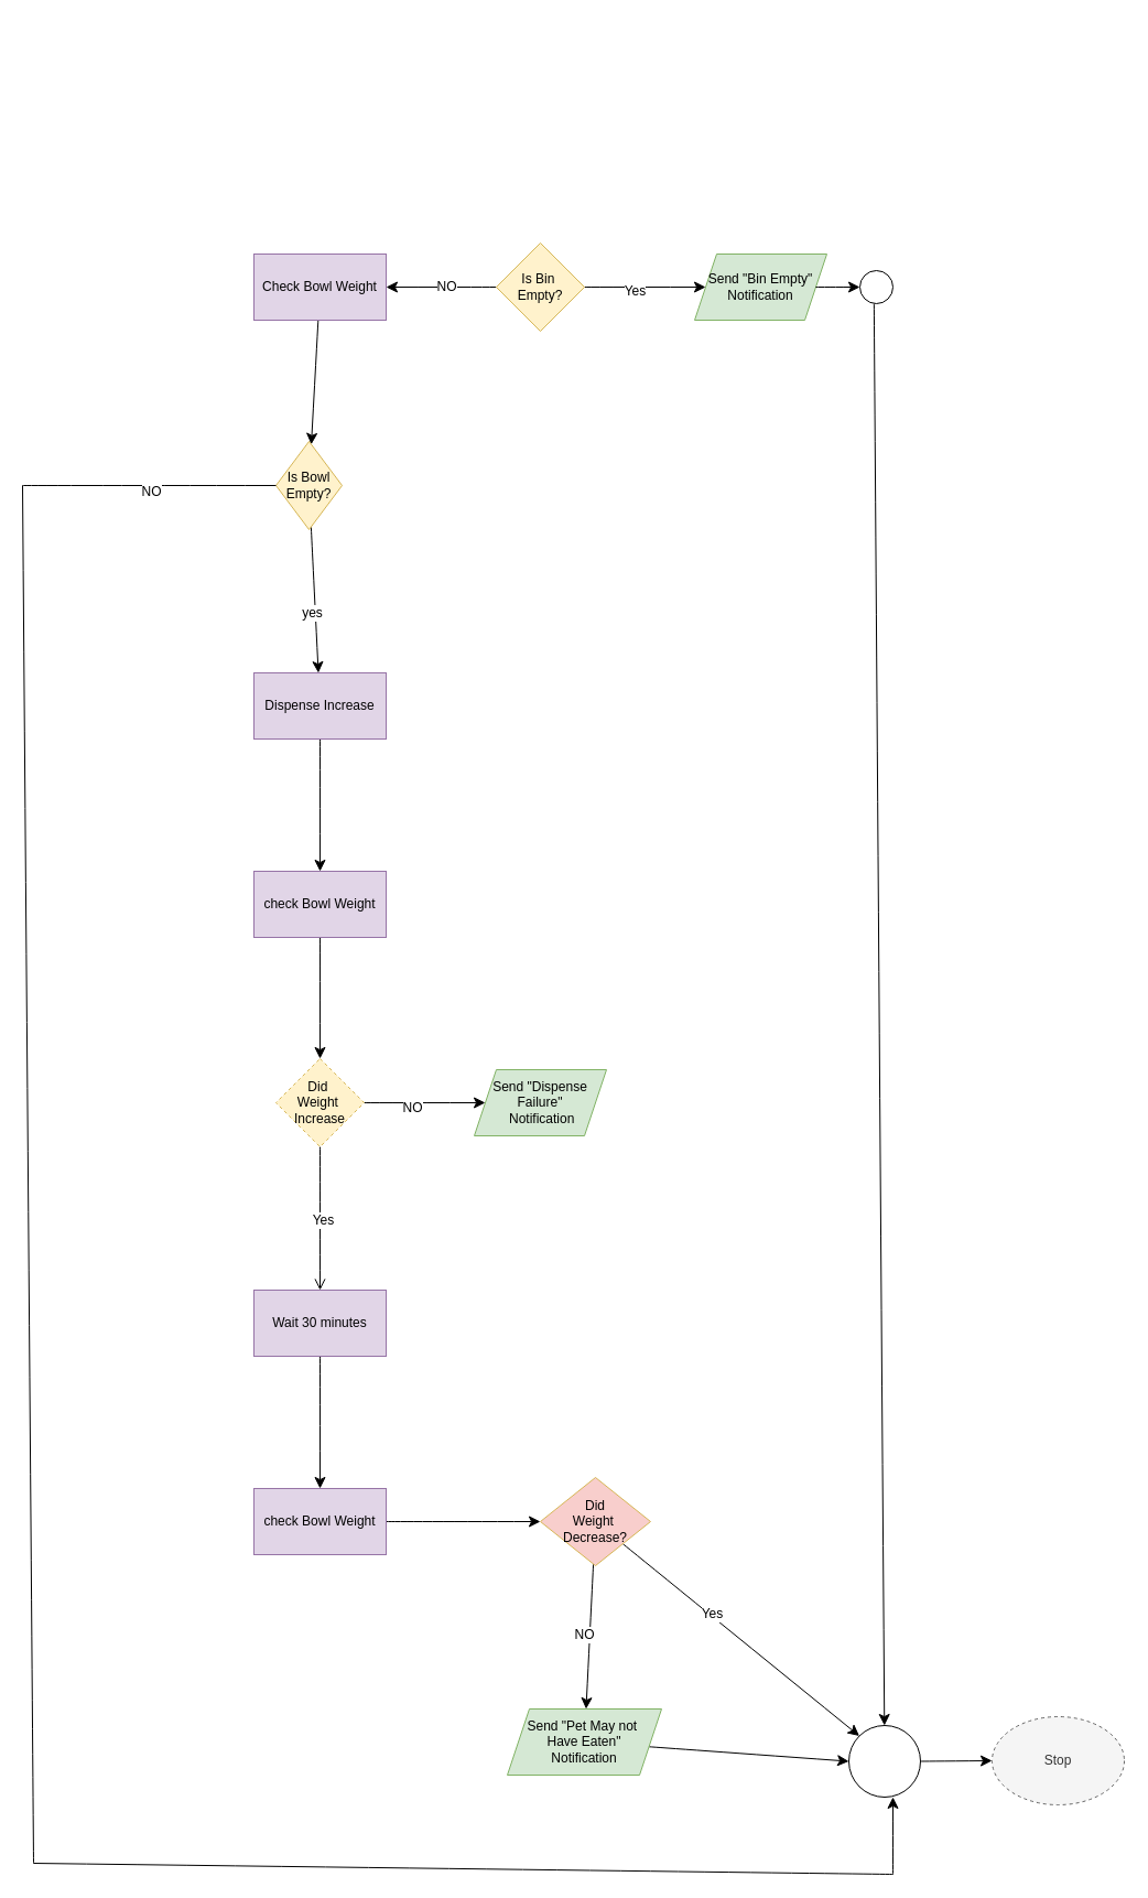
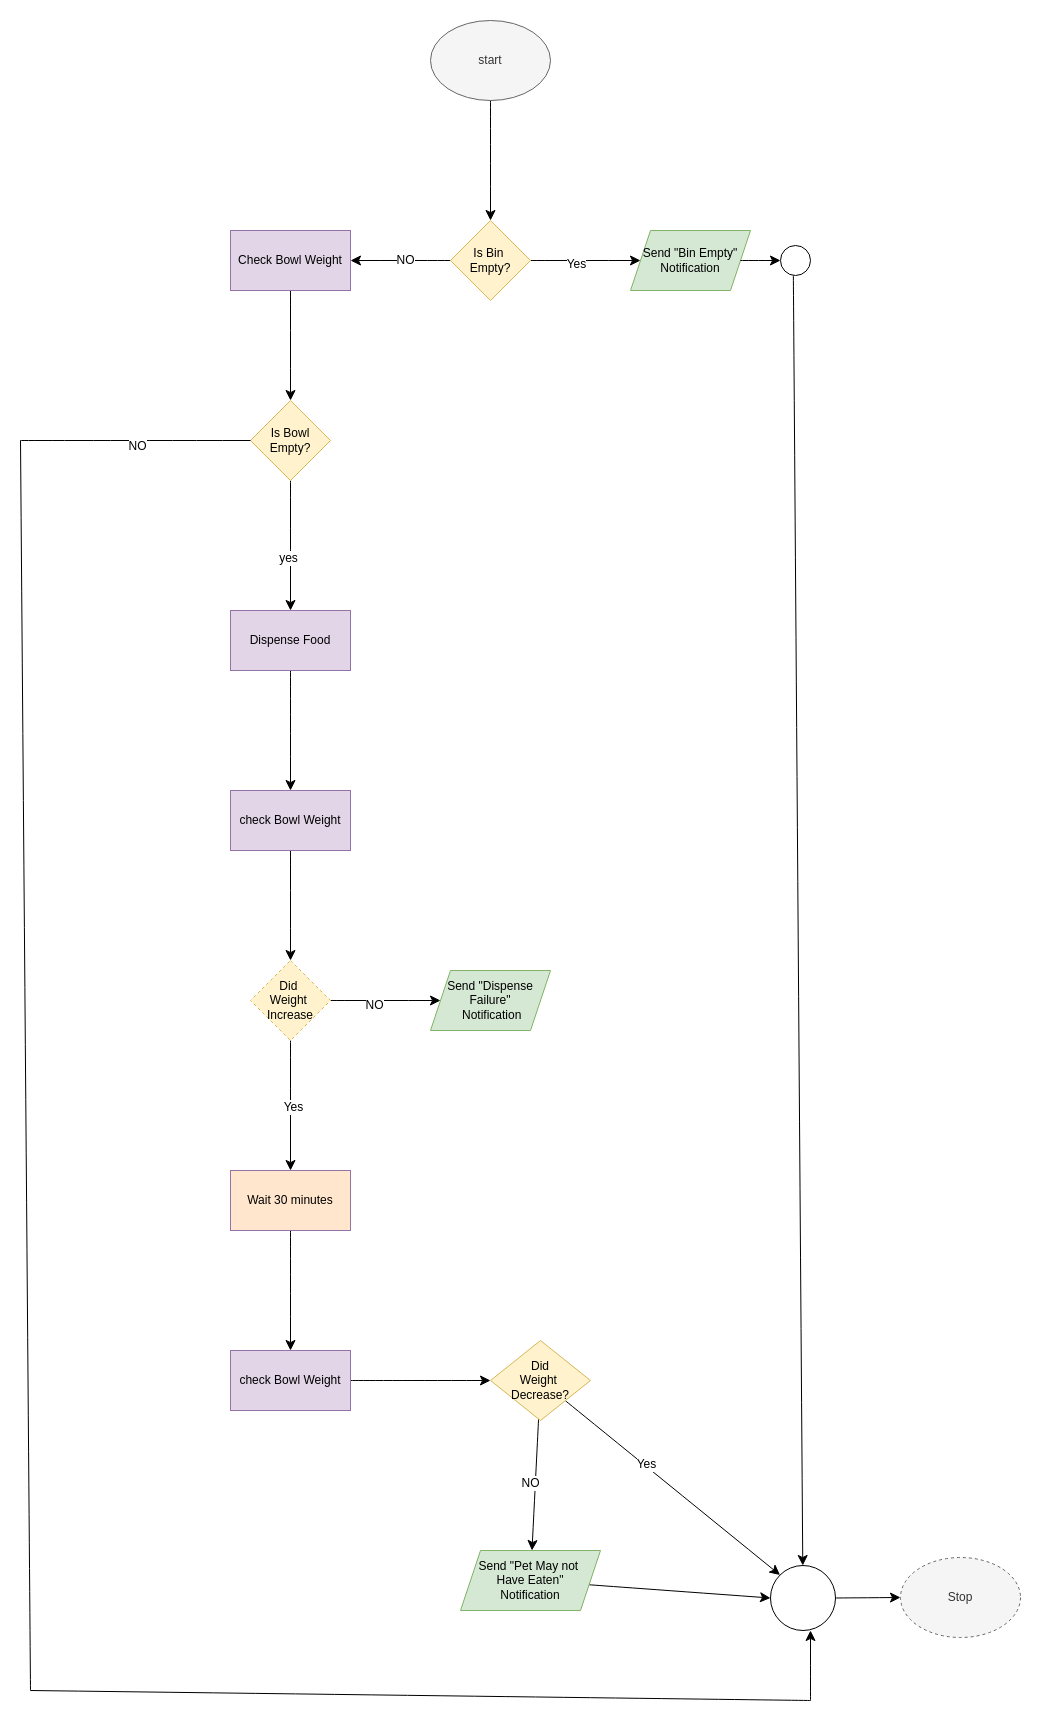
+ <mxCell id="3" value="start" style="ellipse;whiteSpace=wrap;html=1;fillColor=#f5f5f5;fontColor=#333333;strokeColor=#666666;" parent="1" vertex="1"><mxGeometry x="430" y="20" width="120" height="80" as="geometry" /></mxCell>
+ <mxCell id="2" value="" style="edgeStyle=none;curved=1;rounded=0;orthogonalLoop=1;jettySize=auto;html=1;fontSize=12;startSize=8;endSize=8;" parent="1" source="3" target="8" edge="1"><mxGeometry relative="1" as="geometry" /></mxCell>
- <mxCell id="14" value="Is Bowl&lt;div&gt;Empty?&lt;/div&gt;" style="rhombus;whiteSpace=wrap;html=1;fillColor=#fff2cc;strokeColor=#d6b656;" parent="1" vertex="1"><mxGeometry x="250" y="400" width="60" height="80" as="geometry" /></mxCell>
+ <mxCell id="14" value="Is Bowl&lt;div&gt;Empty?&lt;/div&gt;" style="rhombus;whiteSpace=wrap;html=1;fillColor=#fff2cc;strokeColor=#d6b656;" parent="1" vertex="1"><mxGeometry x="250" y="400" width="80" height="80" as="geometry" /></mxCell>
- <mxCell id="16" value="Dispense Increase" style="whiteSpace=wrap;html=1;fillColor=#e1d5e7;strokeColor=#9673a6;" parent="1" vertex="1"><mxGeometry x="230" y="610" width="120" height="60" as="geometry" /></mxCell>
+ <mxCell id="16" value="Dispense Food" style="whiteSpace=wrap;html=1;fillColor=#e1d5e7;strokeColor=#9673a6;" parent="1" vertex="1"><mxGeometry x="230" y="610" width="120" height="60" as="geometry" /></mxCell>
- <mxCell id="21" value="" style="edgeStyle=none;curved=1;rounded=0;orthogonalLoop=1;jettySize=auto;html=1;fontSize=12;startSize=8;endSize=8;endArrow=open;" parent="1" source="23" target="26" edge="1"><mxGeometry relative="1" as="geometry" /></mxCell>
+ <mxCell id="21" value="" style="edgeStyle=none;curved=1;rounded=0;orthogonalLoop=1;jettySize=auto;html=1;fontSize=12;startSize=8;endSize=8;" parent="1" source="23" target="26" edge="1"><mxGeometry relative="1" as="geometry" /></mxCell>
- <mxCell id="26" value="Wait 30 minutes" style="whiteSpace=wrap;html=1;fillColor=#e1d5e7;strokeColor=#9673a6;" parent="1" vertex="1"><mxGeometry x="230" y="1170" width="120" height="60" as="geometry" /></mxCell>
+ <mxCell id="26" value="Wait 30 minutes" style="whiteSpace=wrap;html=1;fillColor=#ffe6cc;strokeColor=#9673a6;" parent="1" vertex="1"><mxGeometry x="230" y="1170" width="120" height="60" as="geometry" /></mxCell>
- <mxCell id="33" value="Did&lt;br&gt;Weight&amp;nbsp;&lt;div&gt;Decrease?&lt;/div&gt;" style="rhombus;whiteSpace=wrap;html=1;fillColor=#f8cecc;strokeColor=#d6b656;" parent="1" vertex="1"><mxGeometry x="490" y="1340" width="100" height="80" as="geometry" /></mxCell>
+ <mxCell id="33" value="Did&lt;br&gt;Weight&amp;nbsp;&lt;div&gt;Decrease?&lt;/div&gt;" style="rhombus;whiteSpace=wrap;html=1;fillColor=#fff2cc;strokeColor=#d6b656;" parent="1" vertex="1"><mxGeometry x="490" y="1340" width="100" height="80" as="geometry" /></mxCell>
